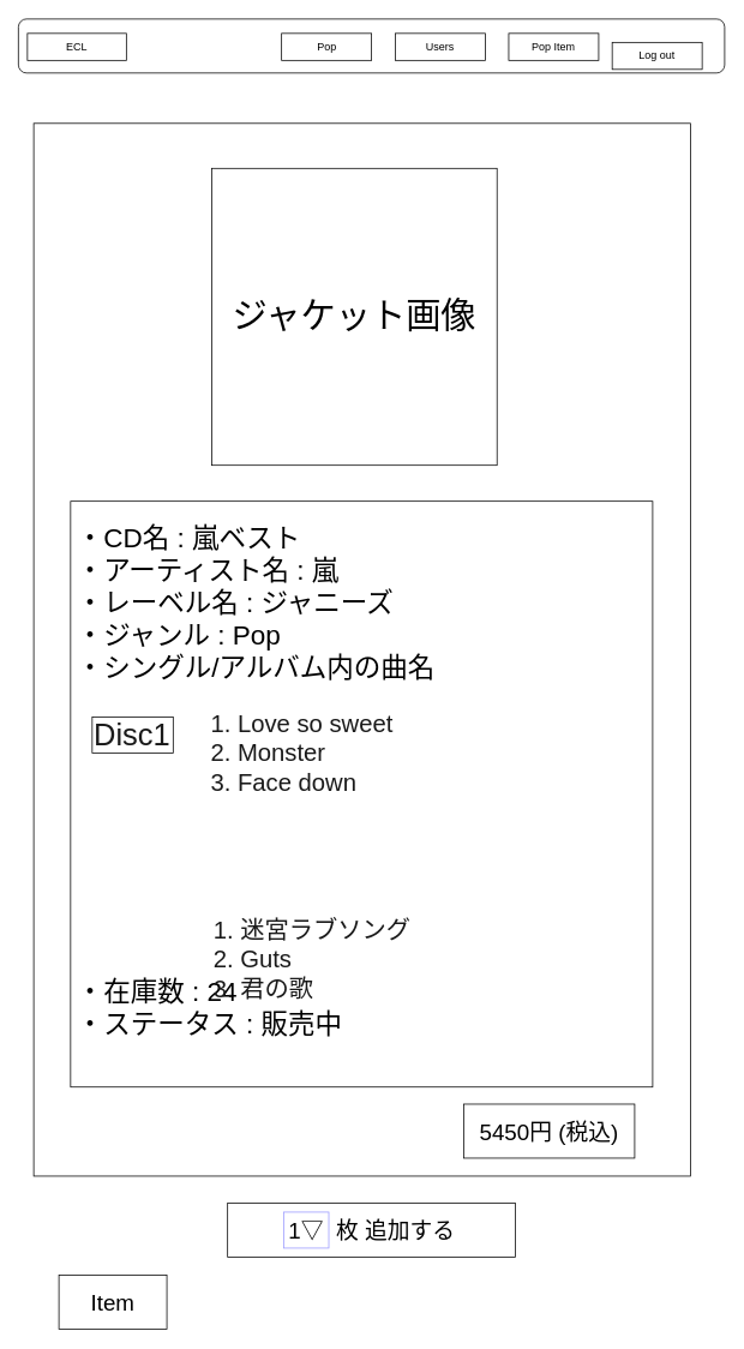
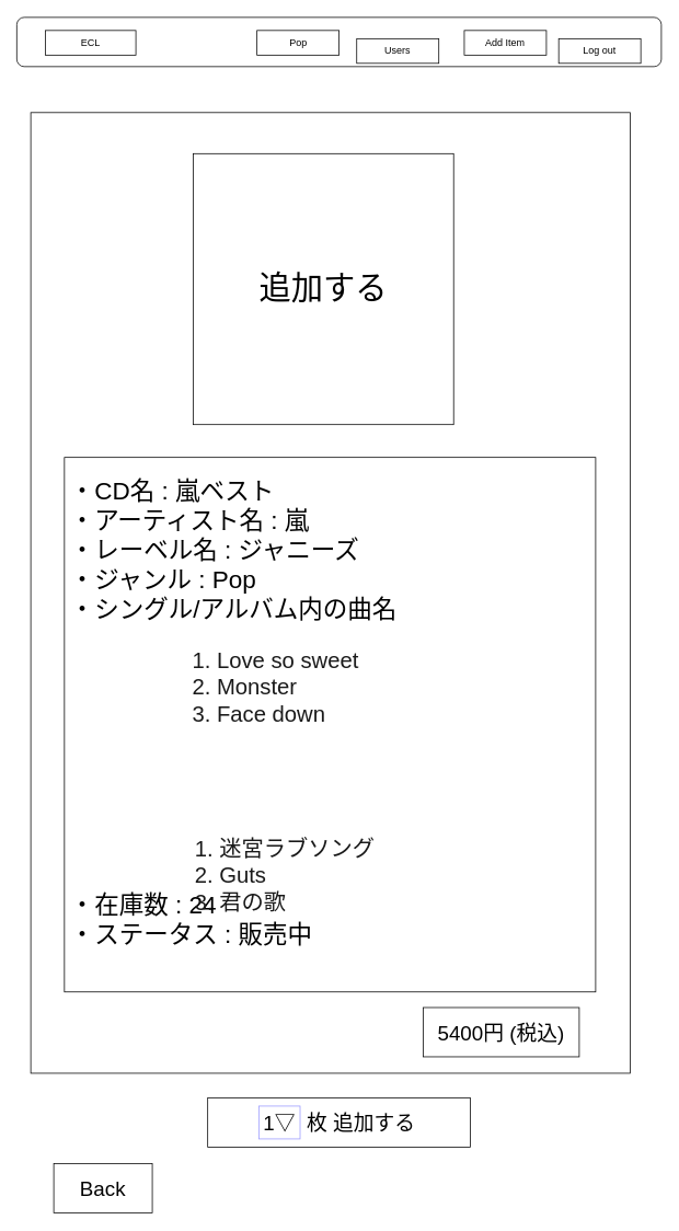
- <mxCell id="6" value="ECL" style="rounded=0;whiteSpace=wrap;html=1;" parent="1" vertex="1"><mxGeometry x="30" y="36" width="110" height="30" as="geometry" /></mxCell>
+ <mxCell id="6" value="ECL" style="rounded=0;whiteSpace=wrap;html=1;" parent="1" vertex="1"><mxGeometry x="55" y="36" width="110" height="30" as="geometry" /></mxCell>
- <mxCell id="10" value="Users" style="rounded=0;whiteSpace=wrap;html=1;" parent="1" vertex="1"><mxGeometry x="439" y="36" width="100" height="30" as="geometry" /></mxCell>
+ <mxCell id="10" value="Users" style="rounded=0;whiteSpace=wrap;html=1;" parent="1" vertex="1"><mxGeometry x="434" y="46" width="100" height="30" as="geometry" /></mxCell>
- <mxCell id="8" value="Pop Item" style="rounded=0;whiteSpace=wrap;html=1;" parent="1" vertex="1"><mxGeometry x="565" y="36" width="100" height="30" as="geometry" /></mxCell>
+ <mxCell id="8" value="Add Item" style="rounded=0;whiteSpace=wrap;html=1;" parent="1" vertex="1"><mxGeometry x="565" y="36" width="100" height="30" as="geometry" /></mxCell>
- <mxCell id="3" value="&lt;font style=&quot;font-size: 39px&quot;&gt;ジャケット画像&lt;/font&gt;" style="rounded=0;whiteSpace=wrap;html=1;" parent="1" vertex="1"><mxGeometry x="235" y="186" width="317" height="330" as="geometry" /></mxCell>
+ <mxCell id="3" value="&lt;font style=&quot;font-size: 39px&quot;&gt;追加する&lt;/font&gt;" style="rounded=0;whiteSpace=wrap;html=1;" parent="1" vertex="1"><mxGeometry x="235" y="186" width="317" height="330" as="geometry" /></mxCell>
- <mxCell id="14" value="Disc1" style="rounded=0;whiteSpace=wrap;html=1;fillColor=none;fontSize=34;fontColor=#1A1A1A;align=left;" parent="1" vertex="1"><mxGeometry x="102" y="796" width="90" height="40" as="geometry" /></mxCell>
- <mxCell id="13" value="&lt;span style=&quot;font-size: 25px&quot;&gt;5450円 (税込)&lt;/span&gt;" style="rounded=0;whiteSpace=wrap;html=1;" parent="1" vertex="1"><mxGeometry x="515" y="1226" width="190" height="60" as="geometry" /></mxCell>
+ <mxCell id="13" value="&lt;span style=&quot;font-size: 25px&quot;&gt;5400円 (税込)&lt;/span&gt;" style="rounded=0;whiteSpace=wrap;html=1;" parent="1" vertex="1"><mxGeometry x="515" y="1226" width="190" height="60" as="geometry" /></mxCell>
- <mxCell id="11" value="&lt;font style=&quot;font-size: 25px&quot;&gt;Item&lt;/font&gt;" style="rounded=0;whiteSpace=wrap;html=1;" parent="1" vertex="1"><mxGeometry x="65" y="1416" width="120" height="60" as="geometry" /></mxCell>
+ <mxCell id="11" value="&lt;font style=&quot;font-size: 25px&quot;&gt;Back&lt;/font&gt;" style="rounded=0;whiteSpace=wrap;html=1;" parent="1" vertex="1"><mxGeometry x="65" y="1416" width="120" height="60" as="geometry" /></mxCell>
